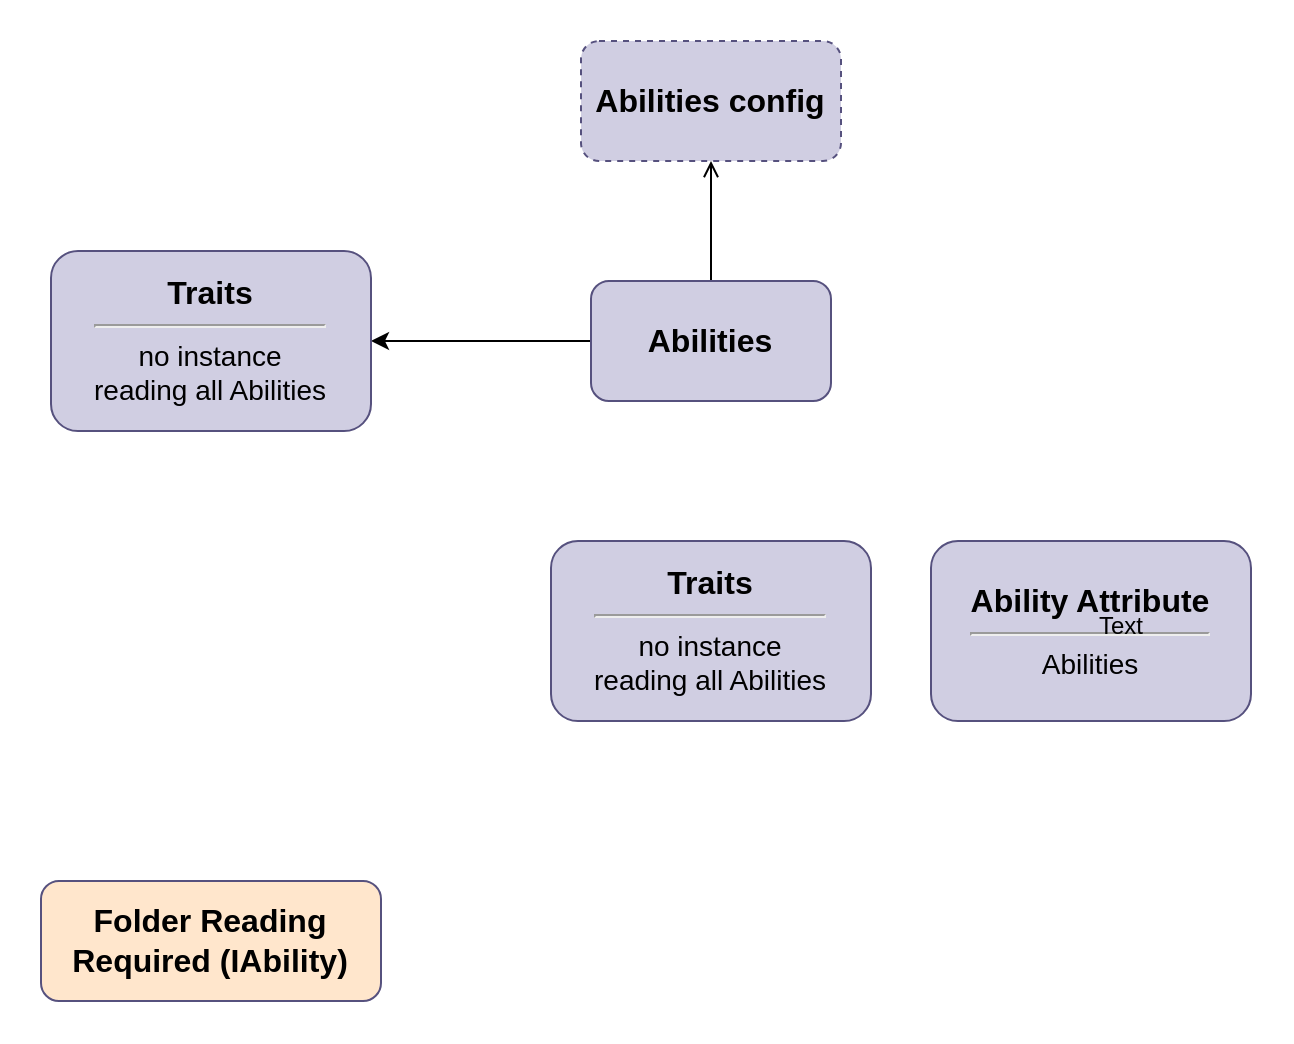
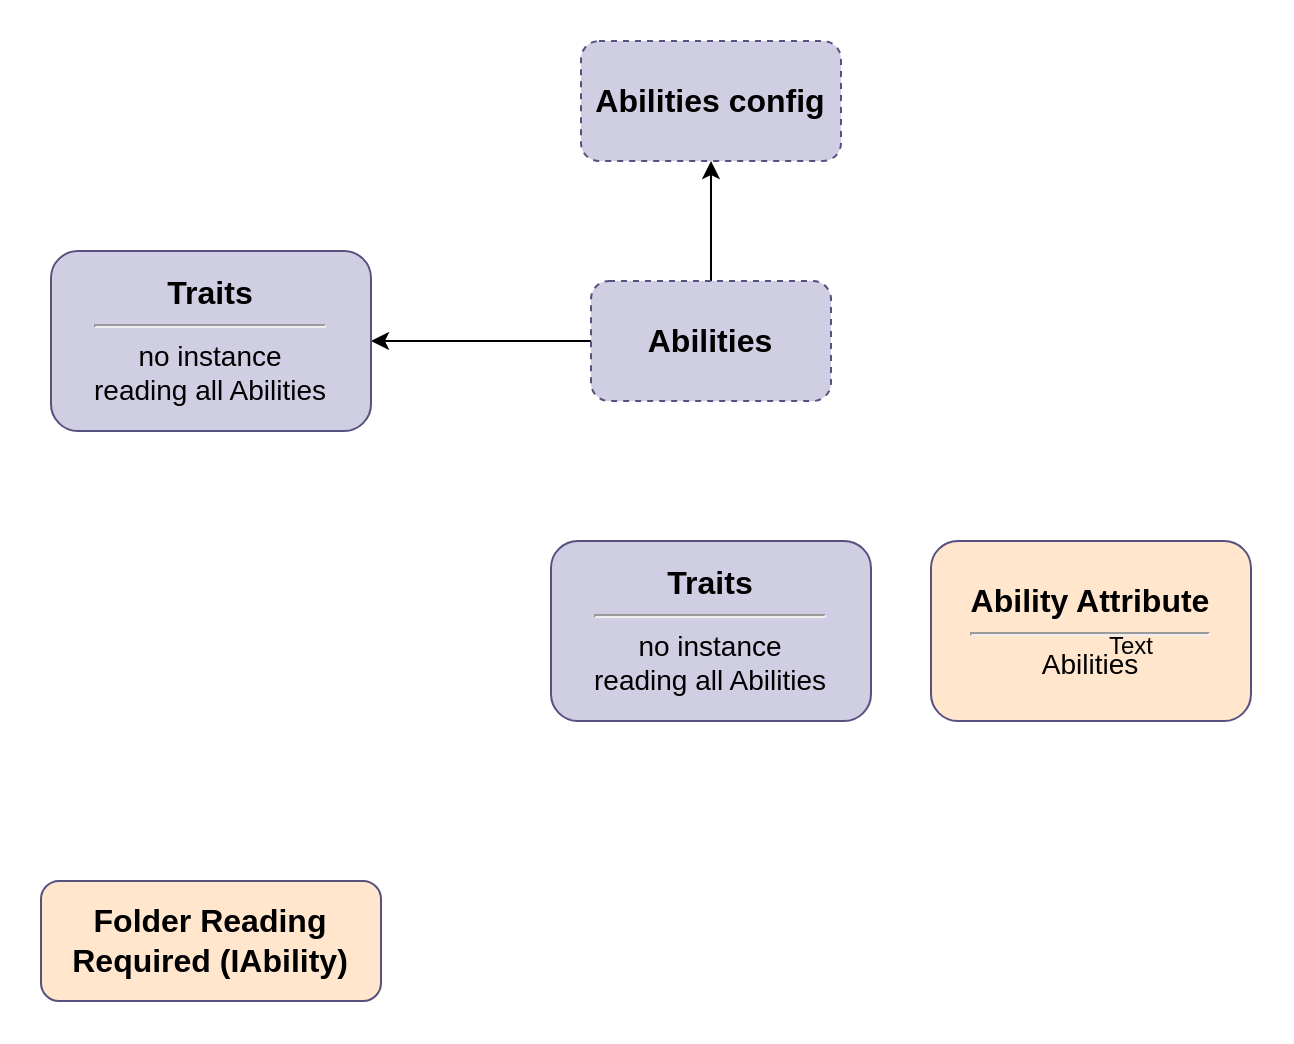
- <mxCell id="3" style="edgeStyle=orthogonalEdgeStyle;rounded=0;orthogonalLoop=1;jettySize=auto;html=1;endArrow=open;" edge="1" parent="1" source="4" target="6"><mxGeometry relative="1" as="geometry" /></mxCell>
+ <mxCell id="3" style="edgeStyle=orthogonalEdgeStyle;rounded=0;orthogonalLoop=1;jettySize=auto;html=1;" edge="1" parent="1" source="4" target="6"><mxGeometry relative="1" as="geometry" /></mxCell>
- <mxCell id="4" value="&lt;font color=&quot;#000000&quot;&gt;&lt;span style=&quot;font-size: 16px;&quot;&gt;&lt;b&gt;Abilities&lt;/b&gt;&lt;/span&gt;&lt;/font&gt;" style="rounded=1;whiteSpace=wrap;html=1;fillColor=#d0cee2;strokeColor=#56517e;" vertex="1" parent="1"><mxGeometry x="295" y="140" width="120" height="60" as="geometry" /></mxCell>
+ <mxCell id="4" value="&lt;font color=&quot;#000000&quot;&gt;&lt;span style=&quot;font-size: 16px;&quot;&gt;&lt;b&gt;Abilities&lt;/b&gt;&lt;/span&gt;&lt;/font&gt;" style="rounded=1;whiteSpace=wrap;html=1;fillColor=#d0cee2;strokeColor=#56517e;dashed=1;" vertex="1" parent="1"><mxGeometry x="295" y="140" width="120" height="60" as="geometry" /></mxCell>
- <mxCell id="9" value="Text" style="text;html=1;align=center;verticalAlign=middle;resizable=0;points=[];autosize=1;strokeColor=none;fillColor=none;" vertex="1" parent="1"><mxGeometry x="535" y="298" width="50" height="30" as="geometry" /></mxCell>
+ <mxCell id="9" value="Text" style="text;html=1;align=center;verticalAlign=middle;resizable=0;points=[];autosize=1;strokeColor=none;fillColor=none;" vertex="1" parent="1"><mxGeometry x="540" y="308" width="50" height="30" as="geometry" /></mxCell>
- <mxCell id="8" value="&lt;font color=&quot;#000000&quot;&gt;&lt;span style=&quot;font-size: 16px;&quot;&gt;&lt;b&gt;Ability Attribute&lt;/b&gt;&lt;/span&gt;&lt;/font&gt;&lt;br&gt;&lt;div&gt;&lt;hr&gt;&lt;div&gt;&lt;span style=&quot;background-color: initial; color: rgb(0, 0, 0); font-size: 14px;&quot;&gt;Abilities&lt;/span&gt;&lt;br&gt;&lt;/div&gt;&lt;/div&gt;" style="rounded=1;whiteSpace=wrap;html=1;fillColor=#d0cee2;strokeColor=#56517e;" vertex="1" parent="1"><mxGeometry x="465" y="270" width="160" height="90" as="geometry" /></mxCell>
+ <mxCell id="8" value="&lt;font color=&quot;#000000&quot;&gt;&lt;span style=&quot;font-size: 16px;&quot;&gt;&lt;b&gt;Ability Attribute&lt;/b&gt;&lt;/span&gt;&lt;/font&gt;&lt;br&gt;&lt;div&gt;&lt;hr&gt;&lt;div&gt;&lt;span style=&quot;background-color: initial; color: rgb(0, 0, 0); font-size: 14px;&quot;&gt;Abilities&lt;/span&gt;&lt;br&gt;&lt;/div&gt;&lt;/div&gt;" style="rounded=1;whiteSpace=wrap;html=1;fillColor=#ffe6cc;strokeColor=#56517e;" vertex="1" parent="1"><mxGeometry x="465" y="270" width="160" height="90" as="geometry" /></mxCell>
